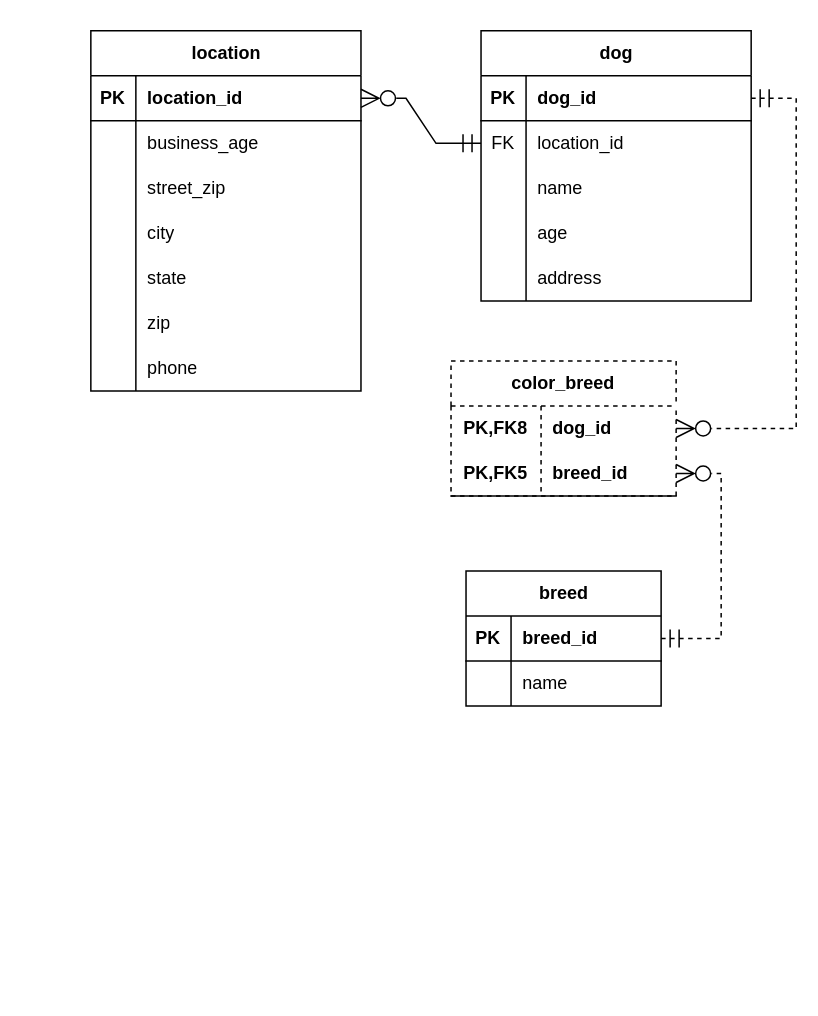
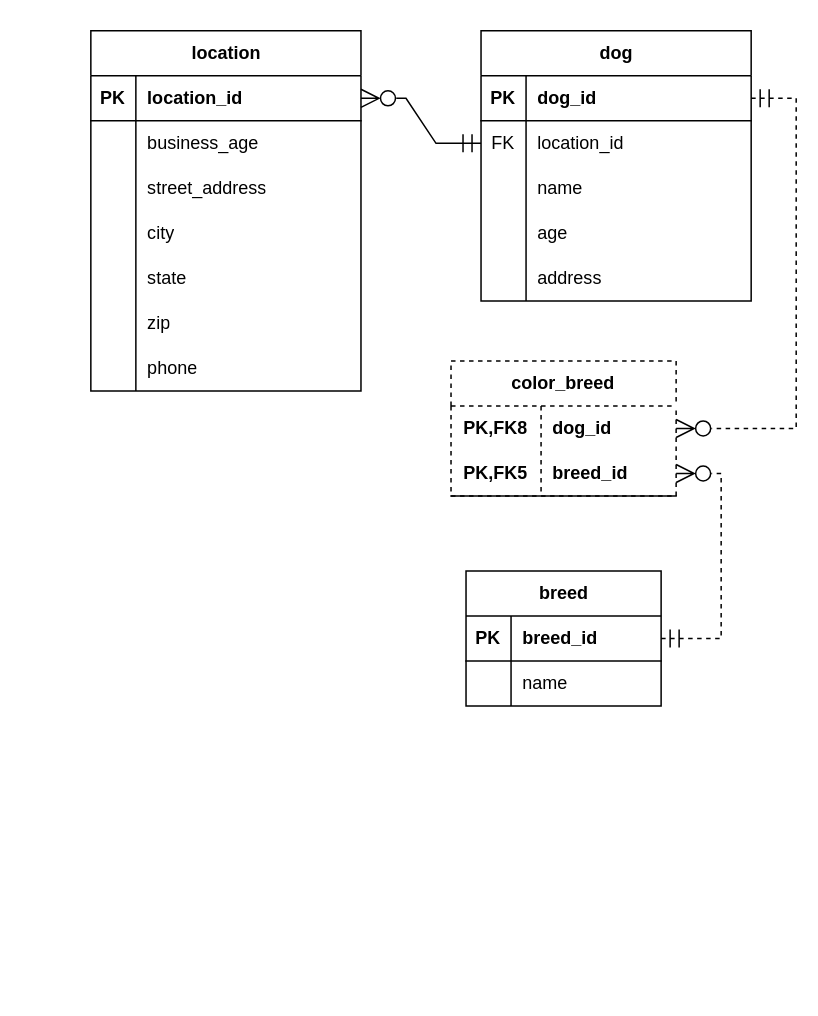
- <mxCell id="11" value="street_zip" style="shape=partialRectangle;connectable=0;fillColor=none;top=0;left=0;bottom=0;right=0;align=left;spacingLeft=6;overflow=hidden;whiteSpace=wrap;html=1;" vertex="1" parent="9"><mxGeometry x="30" width="150" height="30" as="geometry"><mxRectangle width="150" height="30" as="alternateBounds" /></mxGeometry></mxCell>
+ <mxCell id="11" value="street_address" style="shape=partialRectangle;connectable=0;fillColor=none;top=0;left=0;bottom=0;right=0;align=left;spacingLeft=6;overflow=hidden;whiteSpace=wrap;html=1;" vertex="1" parent="9"><mxGeometry x="30" width="150" height="30" as="geometry"><mxRectangle width="150" height="30" as="alternateBounds" /></mxGeometry></mxCell>
